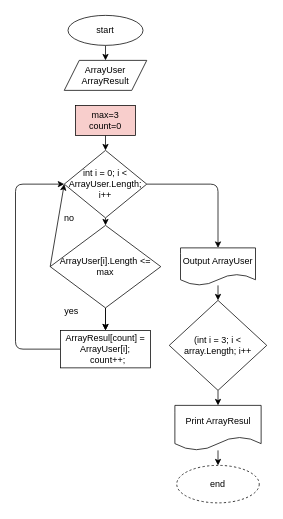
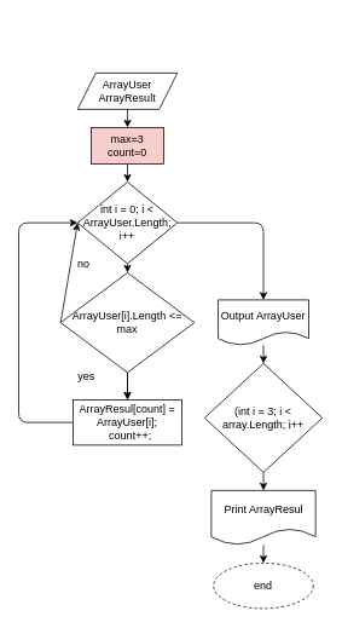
- <mxCell id="3" value="start" style="ellipse;whiteSpace=wrap;html=1;" vertex="1" parent="1"><mxGeometry x="90" width="100" height="40" as="geometry" y="20" /></mxCell>
- <mxCell id="2" style="edgeStyle=none;html=1;exitX=0.5;exitY=1;exitDx=0;exitDy=0;entryX=0.5;entryY=0;entryDx=0;entryDy=0;" edge="1" parent="1" source="3" target="5"><mxGeometry relative="1" as="geometry" /></mxCell>
+ <mxCell id="4" style="edgeStyle=none;html=1;exitX=0.5;exitY=1;exitDx=0;exitDy=0;" edge="1" parent="1" source="5" target="7"><mxGeometry relative="1" as="geometry" /></mxCell>
